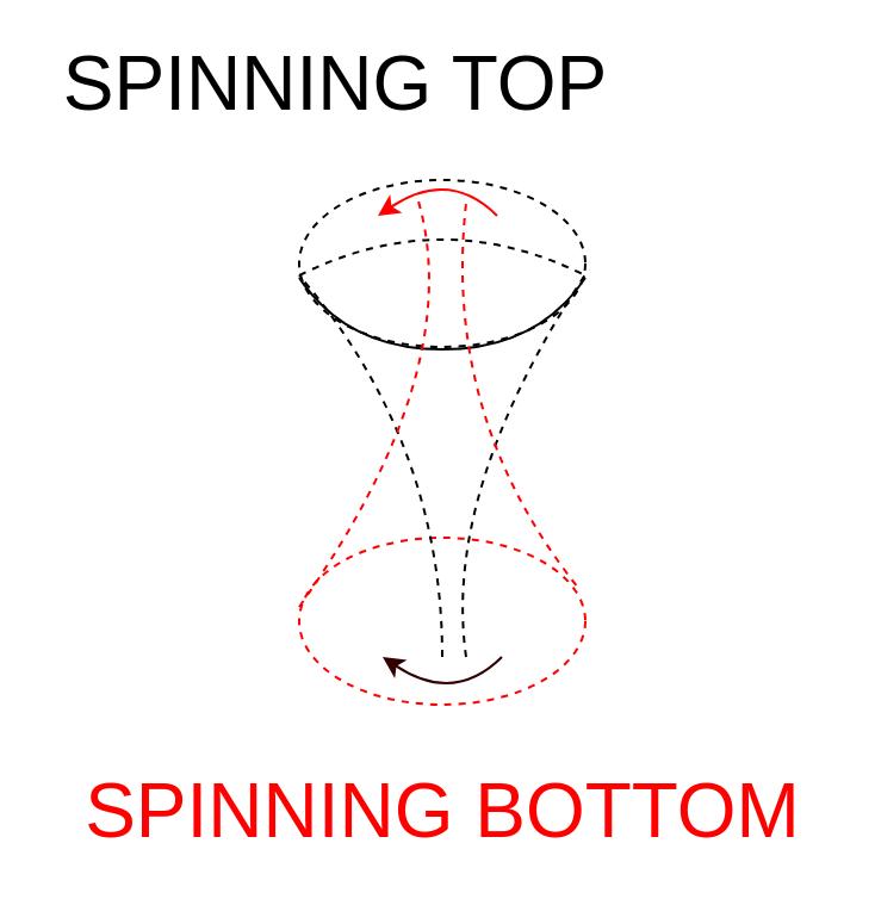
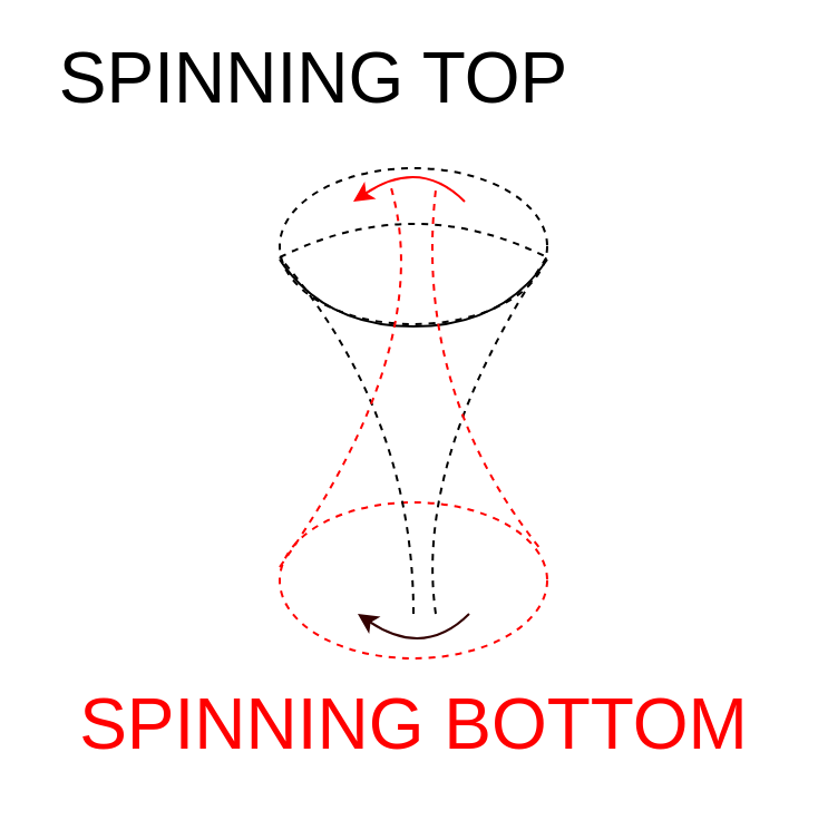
- <mxCell id="3" value="&lt;font style=&quot;font-size: 32px&quot; color=&quot;#ff0000&quot;&gt;SPINNING BOTTOM&lt;/font&gt;" style="text;html=1;align=center;verticalAlign=middle;resizable=0;points=[];autosize=1;strokeColor=none;fillColor=none;" vertex="1" parent="1"><mxGeometry x="25" y="325" width="320" height="30" as="geometry" /></mxCell>
+ <mxCell id="3" value="&lt;font style=&quot;font-size: 32px&quot; color=&quot;#ff0000&quot;&gt;SPINNING BOTTOM&lt;/font&gt;" style="text;html=1;align=center;verticalAlign=middle;resizable=0;points=[];autosize=1;strokeColor=none;fillColor=none;" vertex="1" parent="1"><mxGeometry x="25" y="310" width="320" height="30" as="geometry" /></mxCell>
